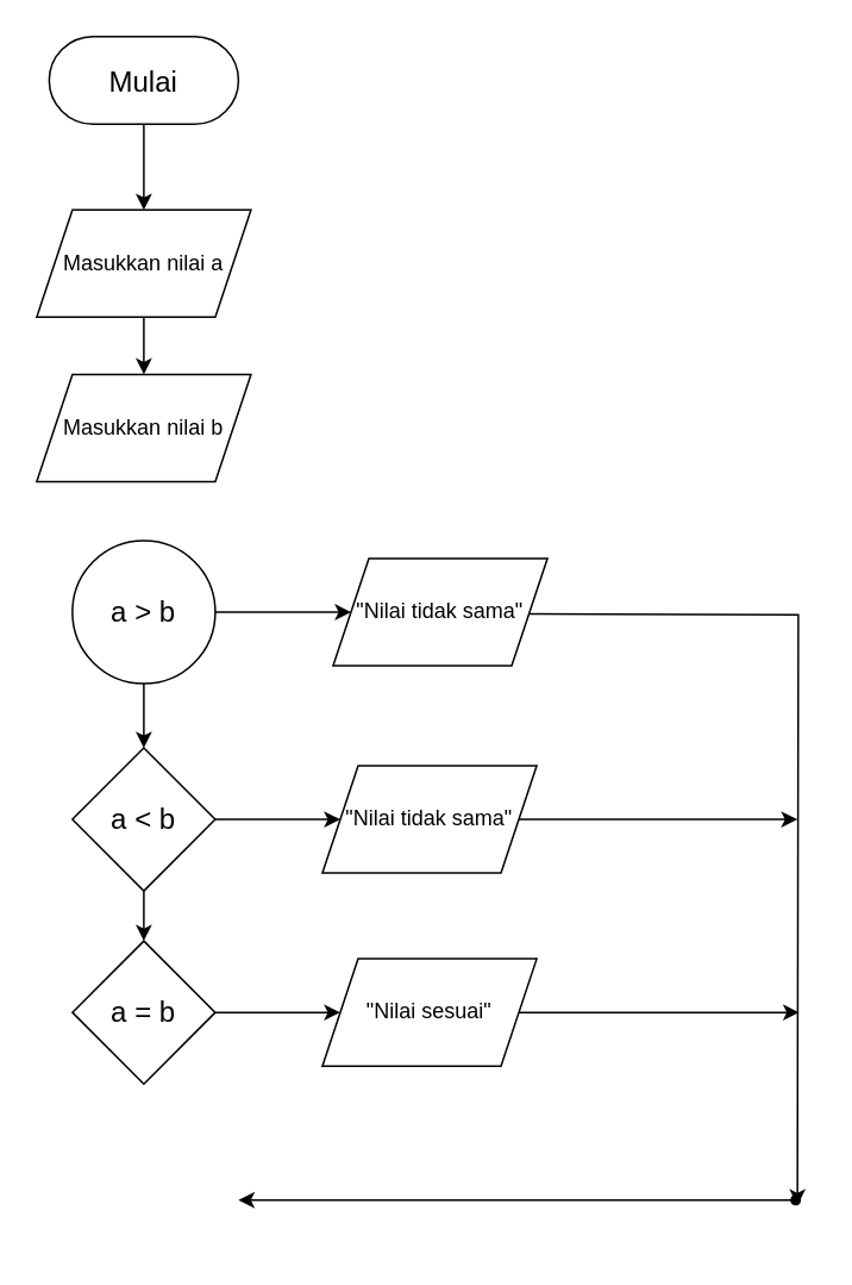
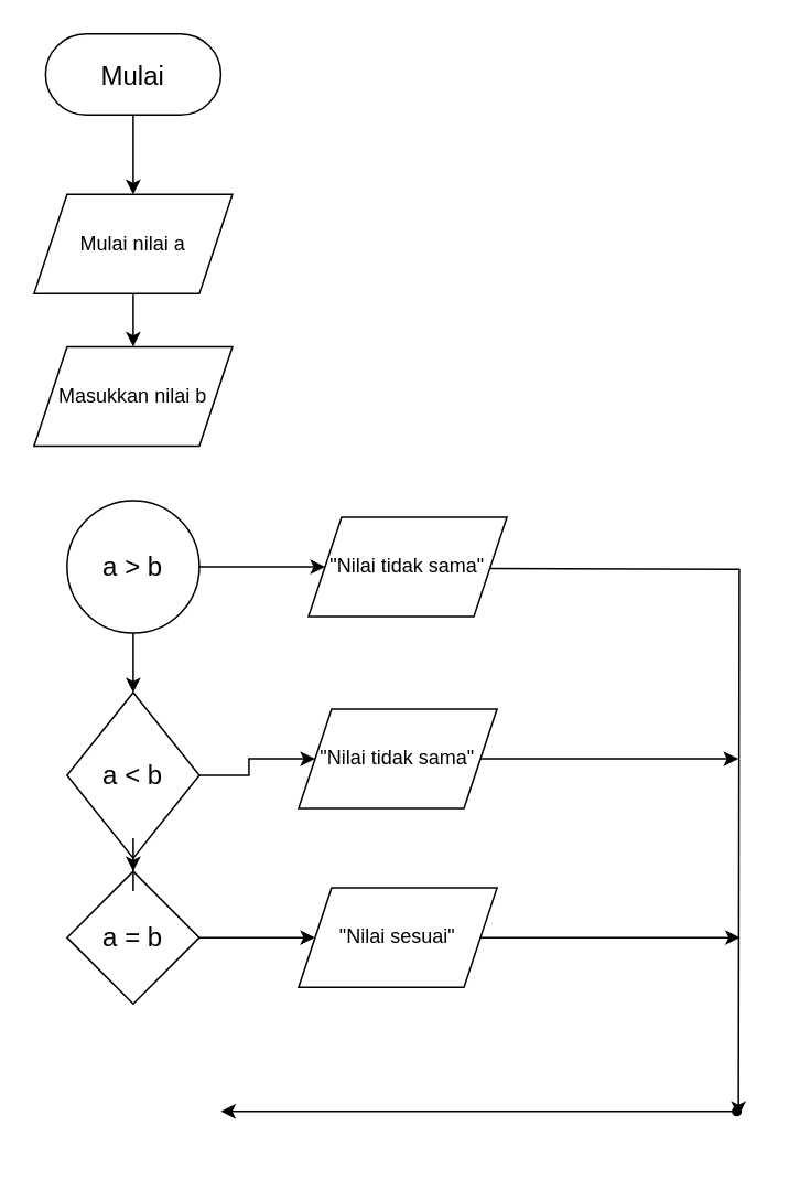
- <mxCell id="5" value="Masukkan nilai a" style="shape=parallelogram;perimeter=parallelogramPerimeter;whiteSpace=wrap;html=1;fixedSize=1;" parent="2" vertex="1"><mxGeometry y="97" width="120" height="60" as="geometry" /></mxCell>
+ <mxCell id="5" value="Mulai nilai a" style="shape=parallelogram;perimeter=parallelogramPerimeter;whiteSpace=wrap;html=1;fixedSize=1;" parent="2" vertex="1"><mxGeometry y="97" width="120" height="60" as="geometry" /></mxCell>
- <mxCell id="9" value="a &amp;lt; b" style="rhombus;whiteSpace=wrap;html=1;fontSize=16;" parent="2" vertex="1"><mxGeometry x="20" y="398" width="80" height="80" as="geometry" /></mxCell>
+ <mxCell id="9" value="a &amp;lt; b" style="rhombus;whiteSpace=wrap;html=1;fontSize=16;" parent="2" vertex="1"><mxGeometry x="20" y="398" width="80" height="100" as="geometry" /></mxCell>
